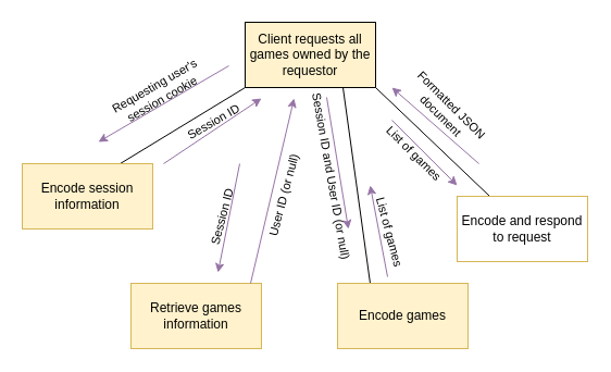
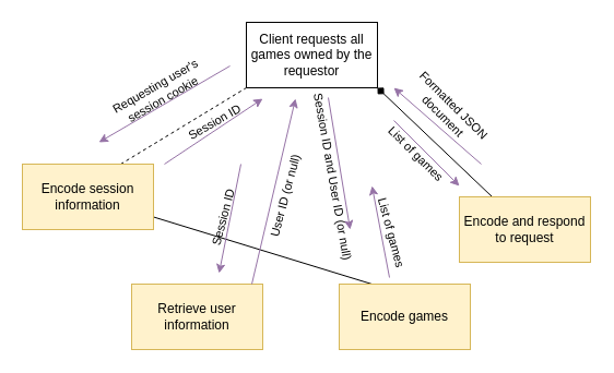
- <mxCell id="2" value="Client requests all games owned by the requestor" style="rounded=0;whiteSpace=wrap;html=1;fillColor=#fff2cc;" vertex="1" parent="1"><mxGeometry x="225" y="20" width="120" height="60" as="geometry" /></mxCell>
+ <mxCell id="2" value="Client requests all games owned by the requestor" style="rounded=0;whiteSpace=wrap;html=1;" vertex="1" parent="1"><mxGeometry x="225" y="20" width="120" height="60" as="geometry" /></mxCell>
- <mxCell id="5" value="" style="endArrow=none;html=1;rounded=0;entryX=1;entryY=1;entryDx=0;entryDy=0;exitX=0.25;exitY=0;exitDx=0;exitDy=0;" edge="1" parent="1" source="9" target="2"><mxGeometry width="50" height="50" relative="1" as="geometry"><mxPoint x="380" y="140" as="sourcePoint" /><mxPoint x="380" y="160" as="targetPoint" /></mxGeometry></mxCell>
+ <mxCell id="5" value="" style="endArrow=diamond;html=1;rounded=0;entryX=1;entryY=1;entryDx=0;entryDy=0;exitX=0.25;exitY=0;exitDx=0;exitDy=0;" edge="1" parent="1" source="9" target="2"><mxGeometry width="50" height="50" relative="1" as="geometry"><mxPoint x="380" y="140" as="sourcePoint" /><mxPoint x="380" y="160" as="targetPoint" /></mxGeometry></mxCell>
- <mxCell id="3" value="" style="endArrow=none;html=1;rounded=0;entryX=0;entryY=1;entryDx=0;entryDy=0;exitX=0.75;exitY=0;exitDx=0;exitDy=0;" edge="1" parent="1" source="6" target="2"><mxGeometry width="50" height="50" relative="1" as="geometry"><mxPoint x="180" y="140" as="sourcePoint" /><mxPoint x="310" y="310" as="targetPoint" /></mxGeometry></mxCell>
+ <mxCell id="3" value="" style="endArrow=none;html=1;rounded=0;entryX=0;entryY=1;entryDx=0;entryDy=0;exitX=0.75;exitY=0;exitDx=0;exitDy=0;dashed=1;" edge="1" parent="1" source="6" target="2"><mxGeometry width="50" height="50" relative="1" as="geometry"><mxPoint x="180" y="140" as="sourcePoint" /><mxPoint x="310" y="310" as="targetPoint" /></mxGeometry></mxCell>
- <mxCell id="4" value="" style="endArrow=none;html=1;rounded=0;entryX=0.75;entryY=1;entryDx=0;entryDy=0;exitX=0.25;exitY=0;exitDx=0;exitDy=0;" edge="1" parent="1" source="8" target="2"><mxGeometry width="50" height="50" relative="1" as="geometry"><mxPoint x="315" y="180" as="sourcePoint" /><mxPoint x="310" y="310" as="targetPoint" /></mxGeometry></mxCell>
+ <mxCell id="4" value="" style="endArrow=none;html=1;rounded=0;exitX=0.25;exitY=0;exitDx=0;exitDy=0;" edge="1" parent="1" source="8" target="6"><mxGeometry width="50" height="50" relative="1" as="geometry"><mxPoint x="315" y="180" as="sourcePoint" /><mxPoint x="310" y="310" as="targetPoint" /></mxGeometry></mxCell>
- <mxCell id="9" value="Encode and respond to request" style="rounded=0;whiteSpace=wrap;html=1;fillColor=#ffffff;strokeColor=#d6b656;" vertex="1" parent="1"><mxGeometry x="420" y="180" width="120" height="60" as="geometry" /></mxCell>
+ <mxCell id="9" value="Encode and respond to request" style="rounded=0;whiteSpace=wrap;html=1;fillColor=#fff2cc;strokeColor=#d6b656;" vertex="1" parent="1"><mxGeometry x="420" y="180" width="120" height="60" as="geometry" /></mxCell>
- <mxCell id="7" value="Retrieve games information" style="rounded=0;whiteSpace=wrap;html=1;fillColor=#fff2cc;strokeColor=#d6b656;" vertex="1" parent="1"><mxGeometry x="120" y="260" width="120" height="60" as="geometry" /></mxCell>
+ <mxCell id="7" value="Retrieve user information" style="rounded=0;whiteSpace=wrap;html=1;fillColor=#fff2cc;strokeColor=#d6b656;" vertex="1" parent="1"><mxGeometry x="120" y="260" width="120" height="60" as="geometry" /></mxCell>
